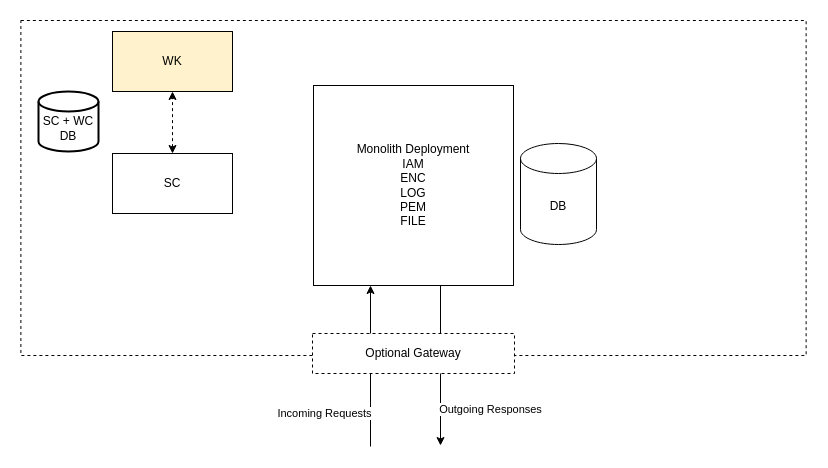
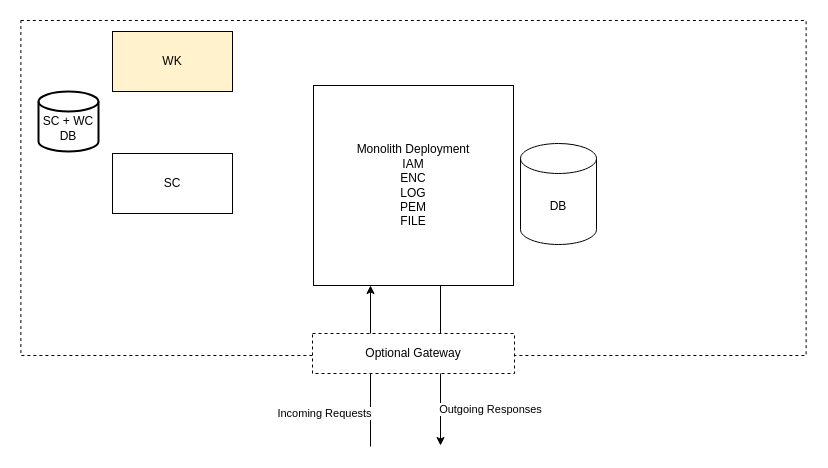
- <mxCell id="14" value="" style="endArrow=classic;startArrow=classic;html=1;rounded=0;dashed=1;entryX=0.5;entryY=1;entryDx=0;entryDy=0;exitX=0.5;exitY=0;exitDx=0;exitDy=0;" edge="1" parent="10" source="11" target="12"><mxGeometry width="50" height="50" relative="1" as="geometry"><mxPoint x="464" y="189" as="sourcePoint" /><mxPoint x="474" y="264" as="targetPoint" /></mxGeometry></mxCell>
